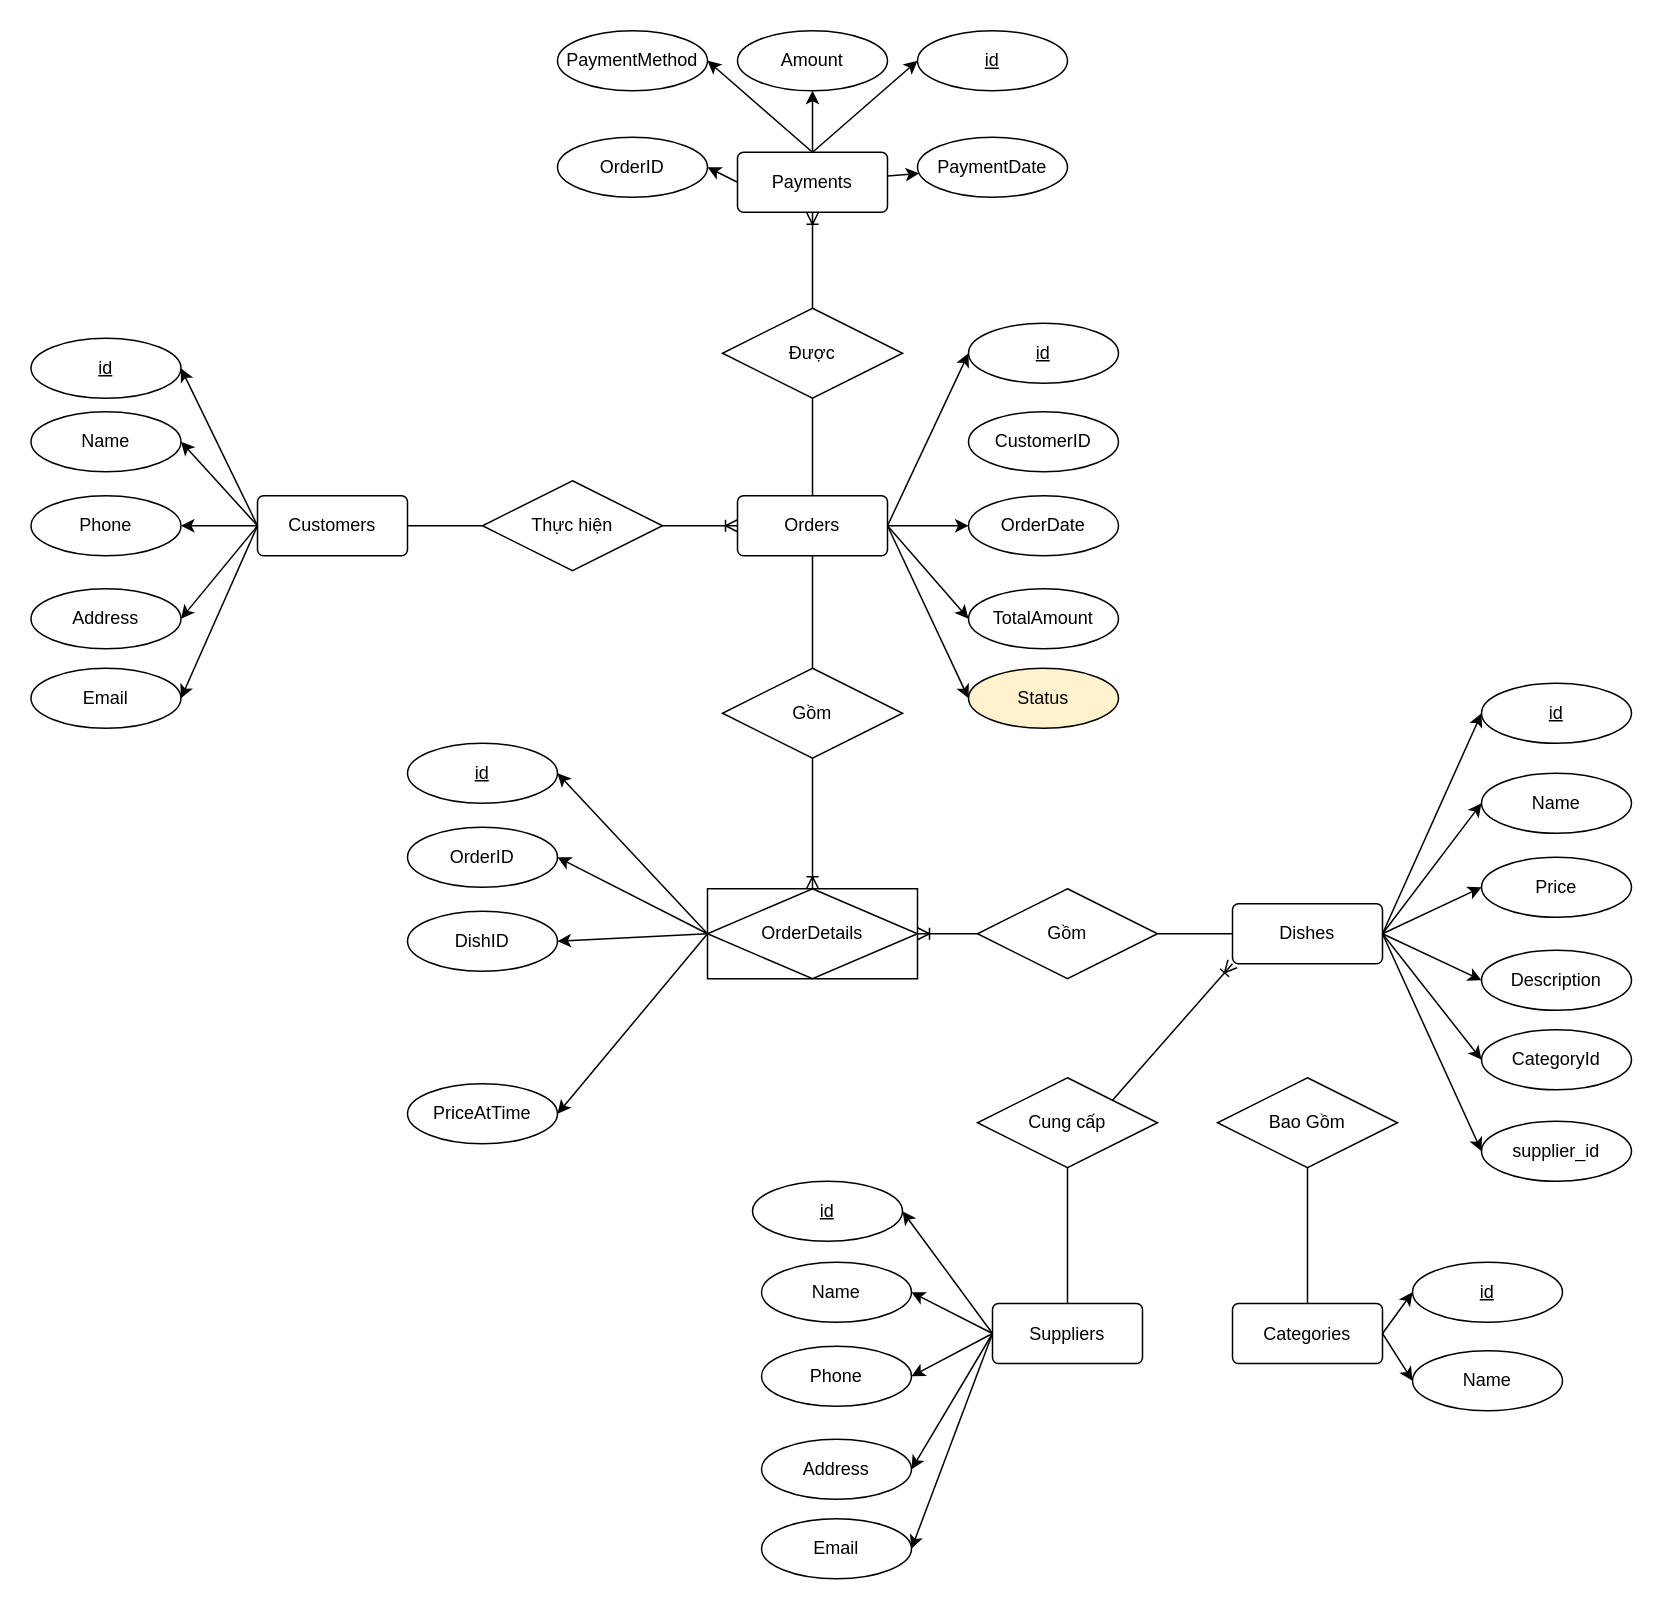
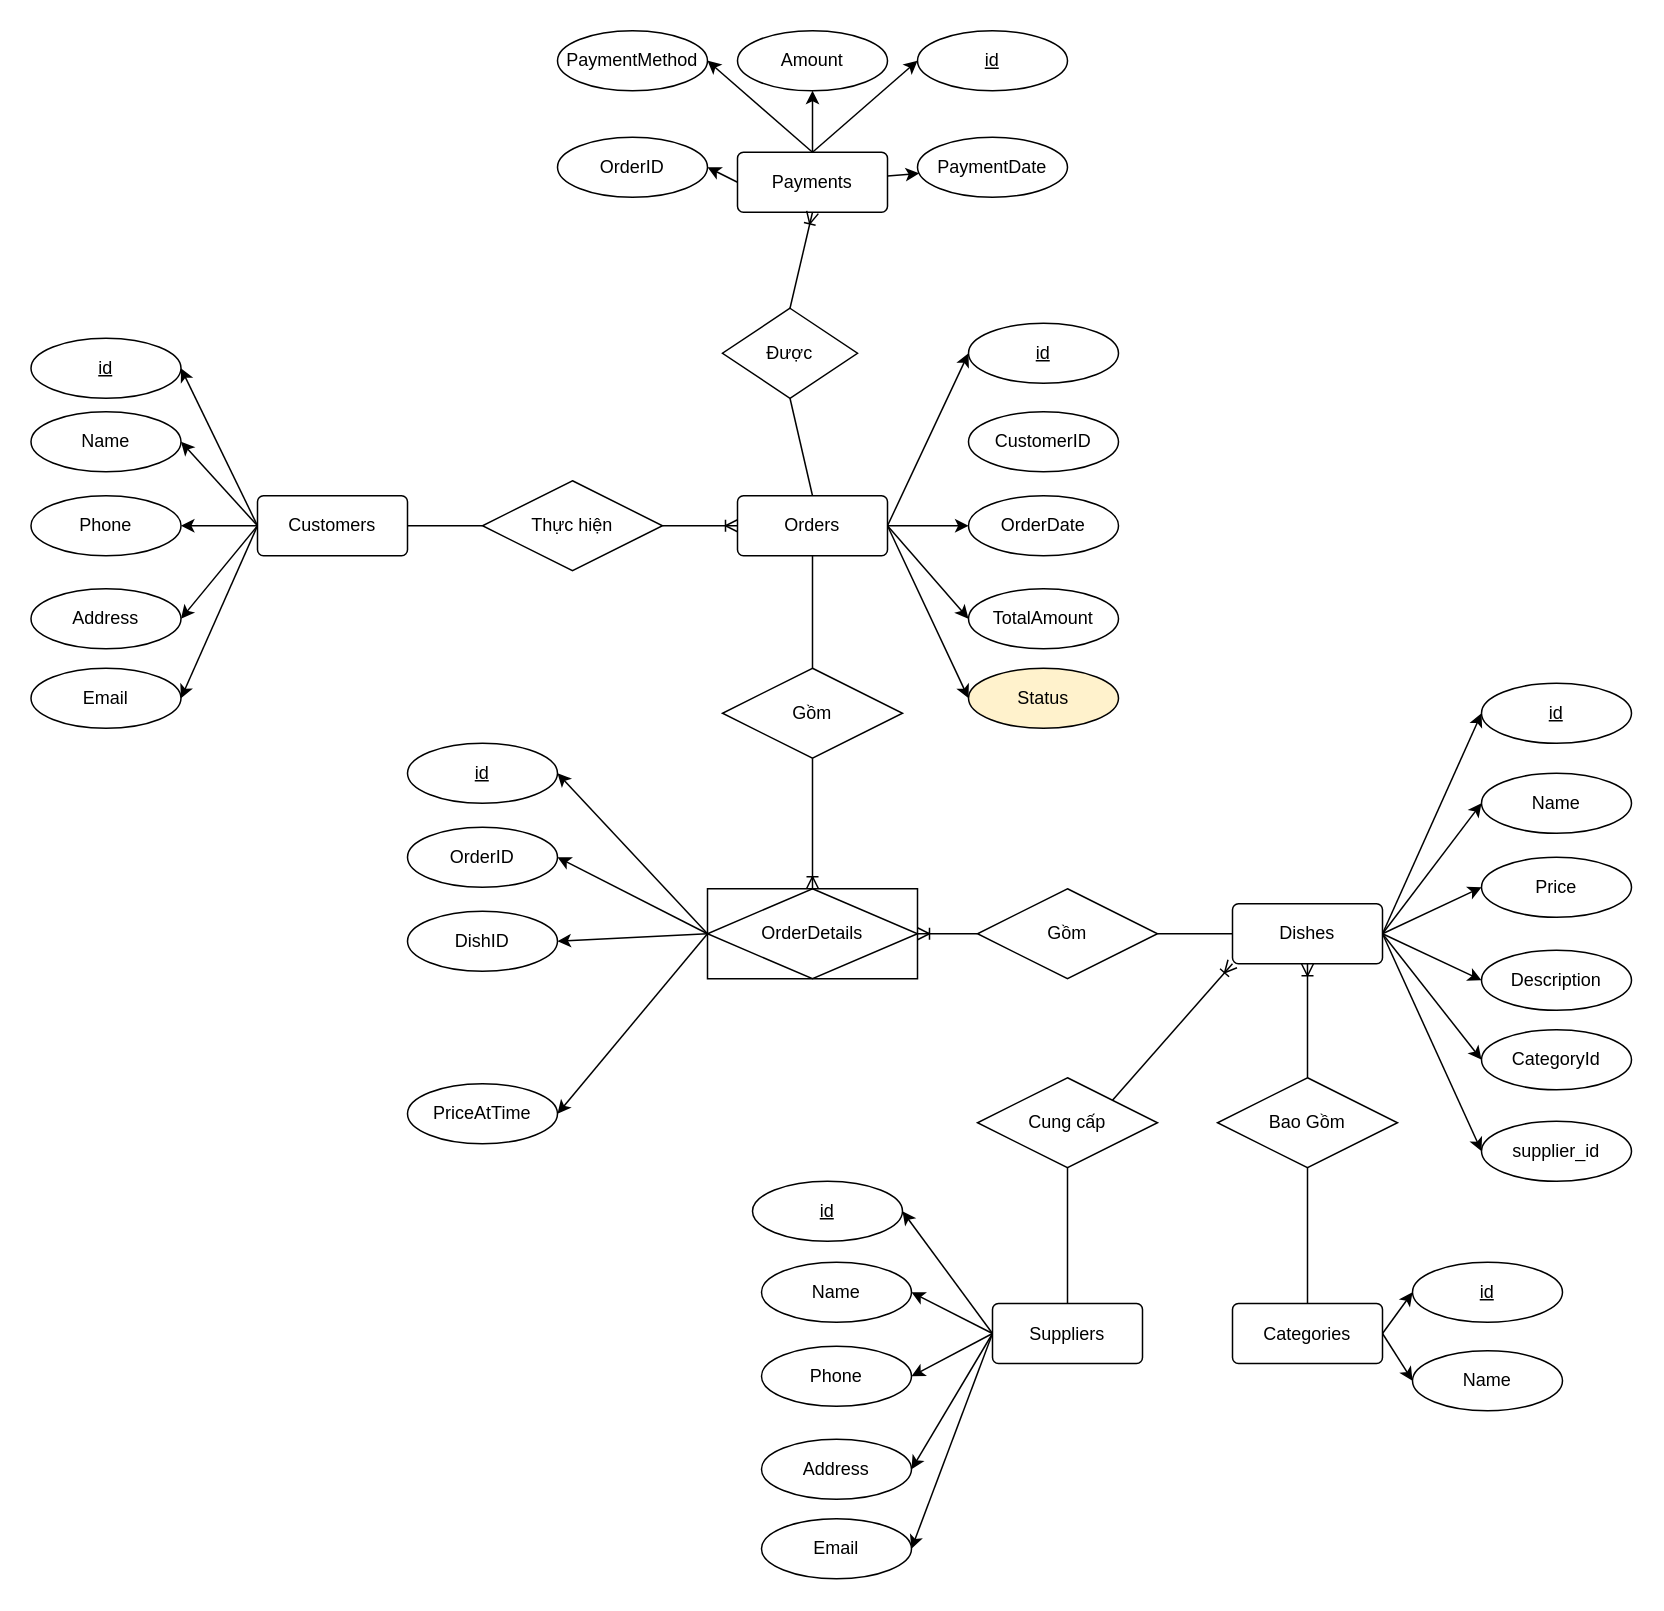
- <mxCell id="78" value="Được" style="shape=rhombus;perimeter=rhombusPerimeter;whiteSpace=wrap;html=1;align=center;" parent="1" vertex="1"><mxGeometry x="481" y="205" width="120" height="60" as="geometry" /></mxCell>
+ <mxCell id="78" value="Được" style="shape=rhombus;perimeter=rhombusPerimeter;whiteSpace=wrap;html=1;align=center;" parent="1" vertex="1"><mxGeometry x="481" y="205" width="90" height="60" as="geometry" /></mxCell>
+ <mxCell id="88" value="" style="fontSize=12;html=1;endArrow=ERoneToMany;entryX=0.5;entryY=1;entryDx=0;entryDy=0;exitX=0.5;exitY=0;exitDx=0;exitDy=0;" parent="1" source="56" target="14" edge="1"><mxGeometry width="100" height="100" relative="1" as="geometry"><mxPoint x="551" y="515" as="sourcePoint" /><mxPoint x="551" y="602" as="targetPoint" /></mxGeometry></mxCell>
